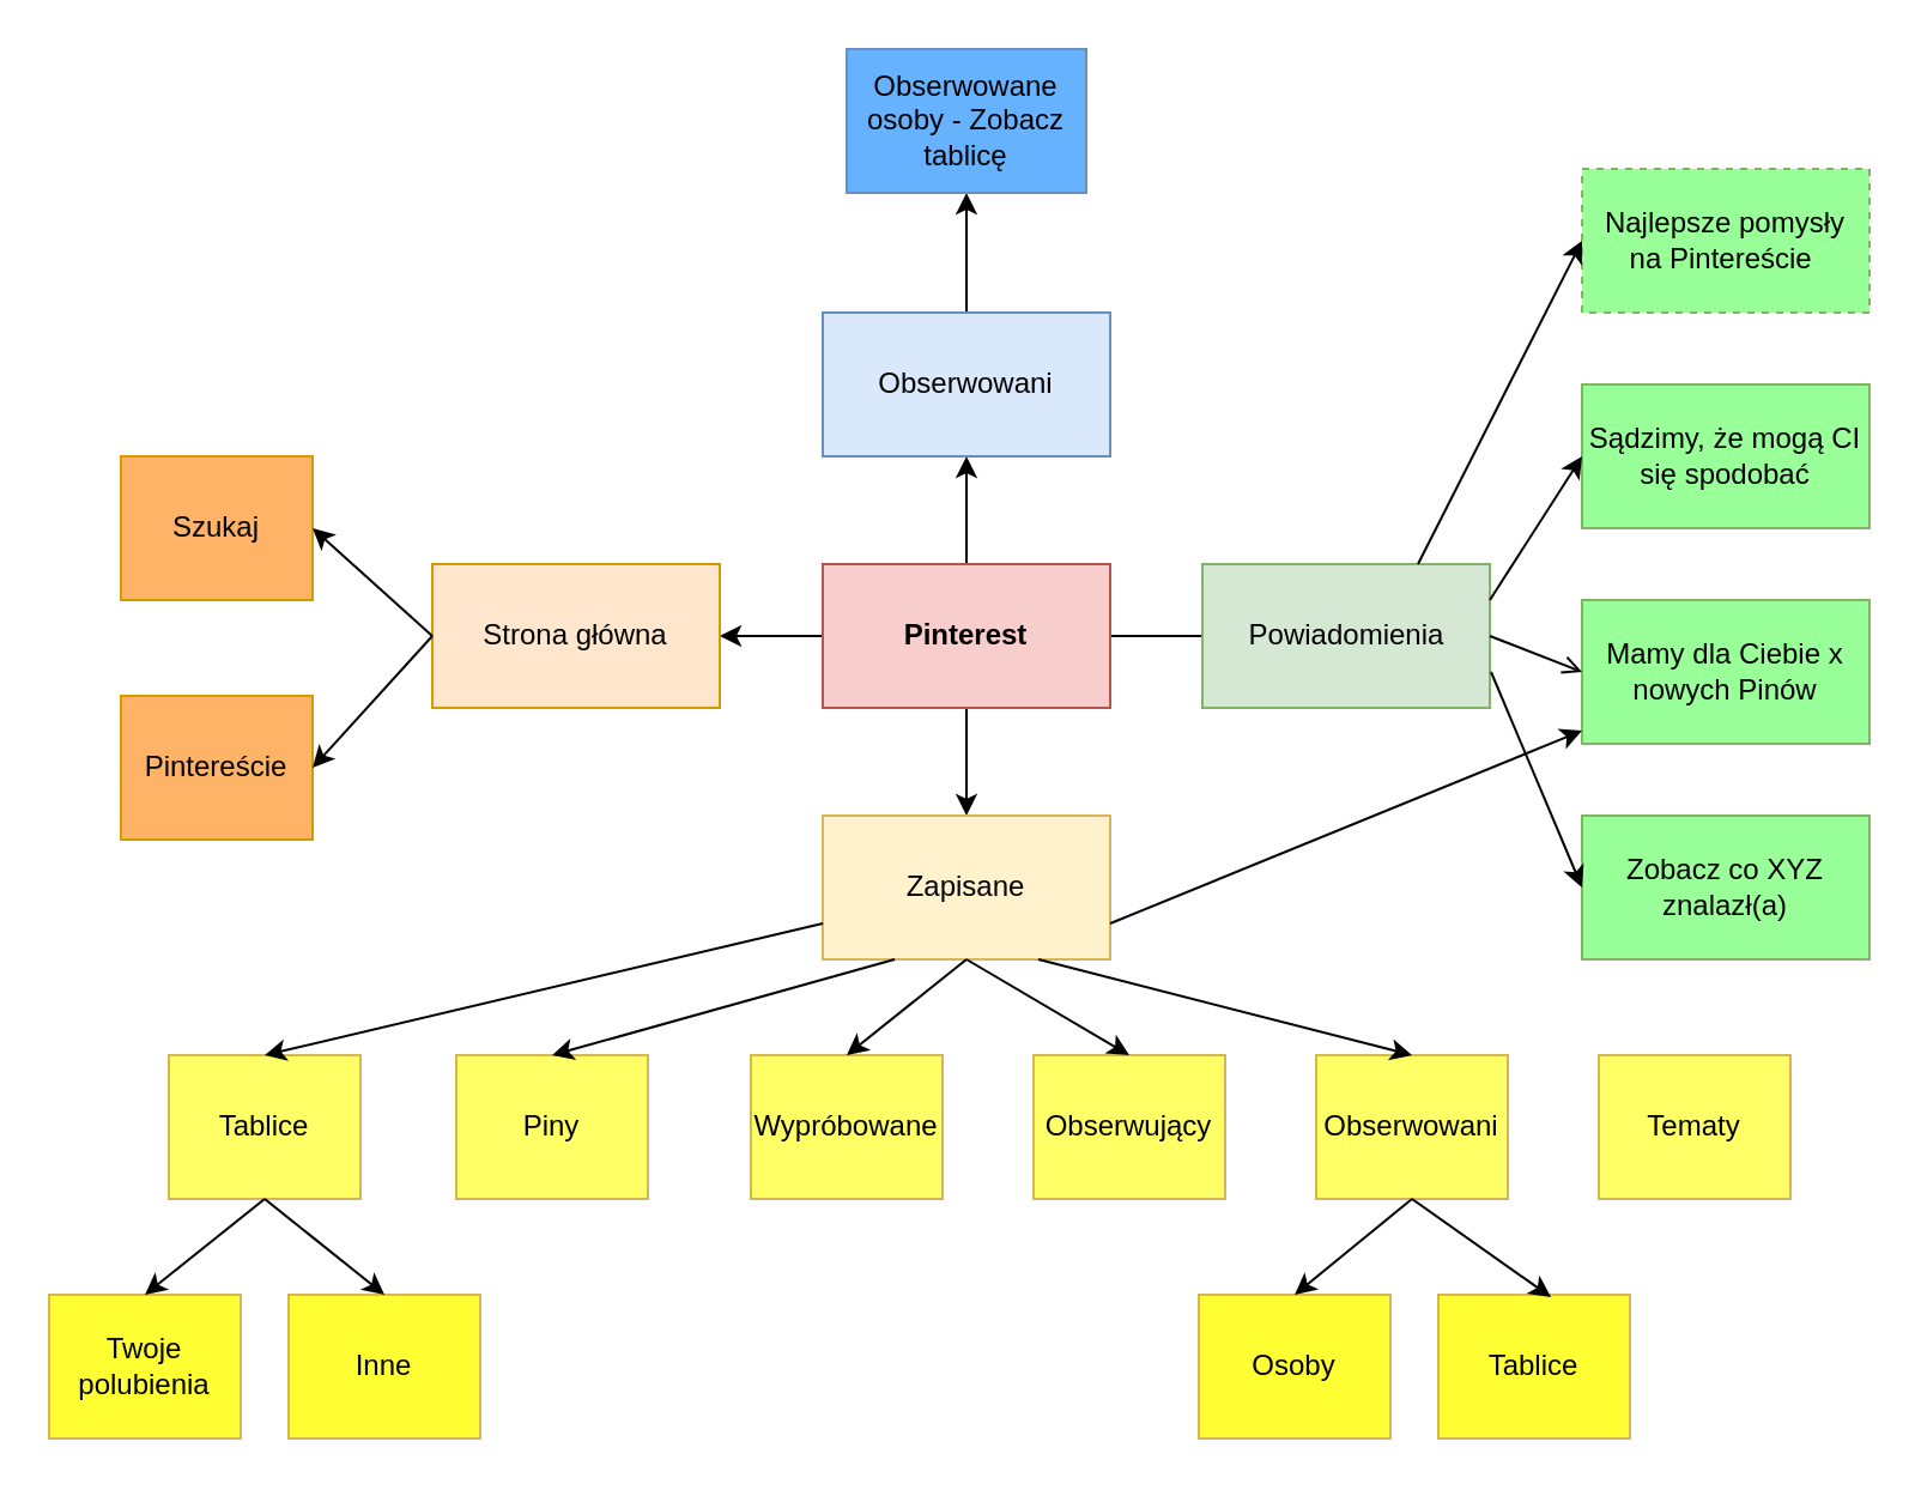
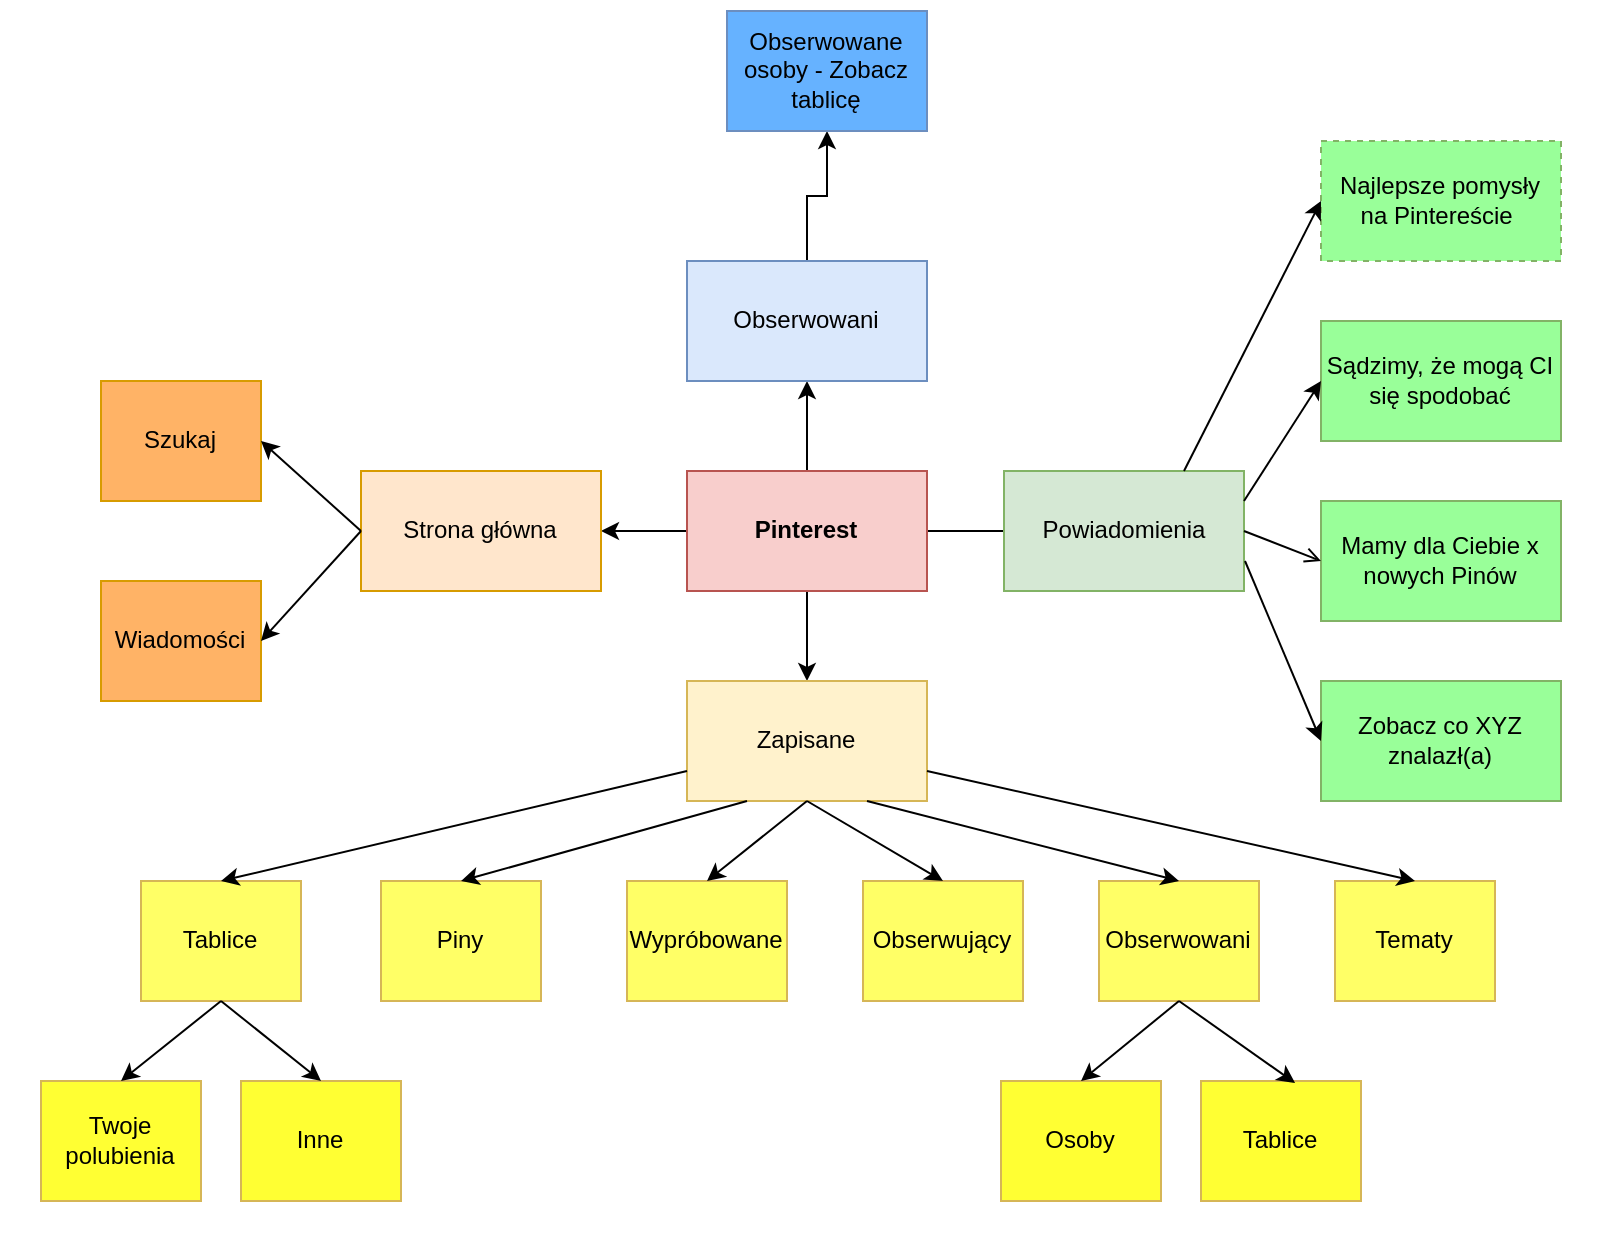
- <mxCell id="14" value="Obserwowane osoby - Zobacz tablicę" style="rounded=0;whiteSpace=wrap;html=1;fillColor=#66B2FF;strokeColor=#6C8EBF;" vertex="1" parent="1"><mxGeometry x="353" y="20" width="100" height="60" as="geometry" /></mxCell>
+ <mxCell id="14" value="Obserwowane osoby - Zobacz tablicę" style="rounded=0;whiteSpace=wrap;html=1;fillColor=#66B2FF;strokeColor=#6C8EBF;" vertex="1" parent="1"><mxGeometry x="363" y="5" width="100" height="60" as="geometry" /></mxCell>
- <mxCell id="13" value="Pintereście" style="rounded=0;whiteSpace=wrap;html=1;fillColor=#FFB366;strokeColor=#d79b00;" vertex="1" parent="1"><mxGeometry x="50" y="290" width="80" height="60" as="geometry" /></mxCell>
+ <mxCell id="13" value="Wiadomości" style="rounded=0;whiteSpace=wrap;html=1;fillColor=#FFB366;strokeColor=#d79b00;" vertex="1" parent="1"><mxGeometry x="50" y="290" width="80" height="60" as="geometry" /></mxCell>
- <mxCell id="37" value="" style="endArrow=classic;html=1;exitX=1;exitY=0.75;exitDx=0;exitDy=0;" edge="1" parent="1" source="11" target="23"><mxGeometry width="50" height="50" relative="1" as="geometry"><mxPoint x="423" y="420" as="sourcePoint" /><mxPoint x="491" y="460" as="targetPoint" /></mxGeometry></mxCell>
+ <mxCell id="37" value="" style="endArrow=classic;html=1;entryX=0.5;entryY=0;entryDx=0;entryDy=0;exitX=1;exitY=0.75;exitDx=0;exitDy=0;" edge="1" parent="1" source="11" target="20"><mxGeometry width="50" height="50" relative="1" as="geometry"><mxPoint x="423" y="420" as="sourcePoint" /><mxPoint x="491" y="460" as="targetPoint" /></mxGeometry></mxCell>
